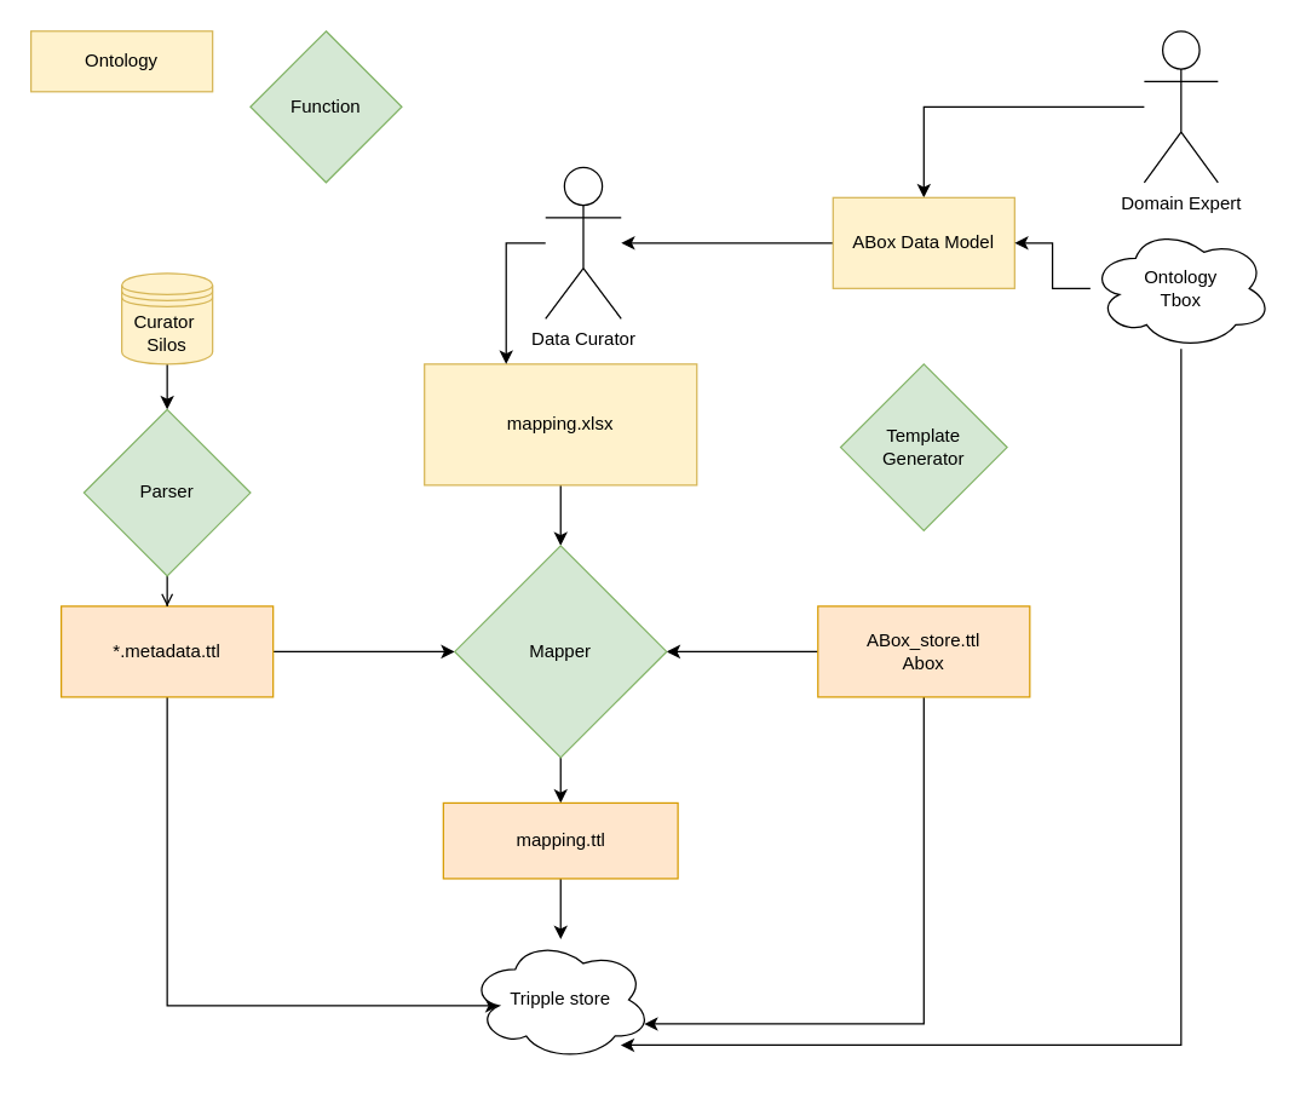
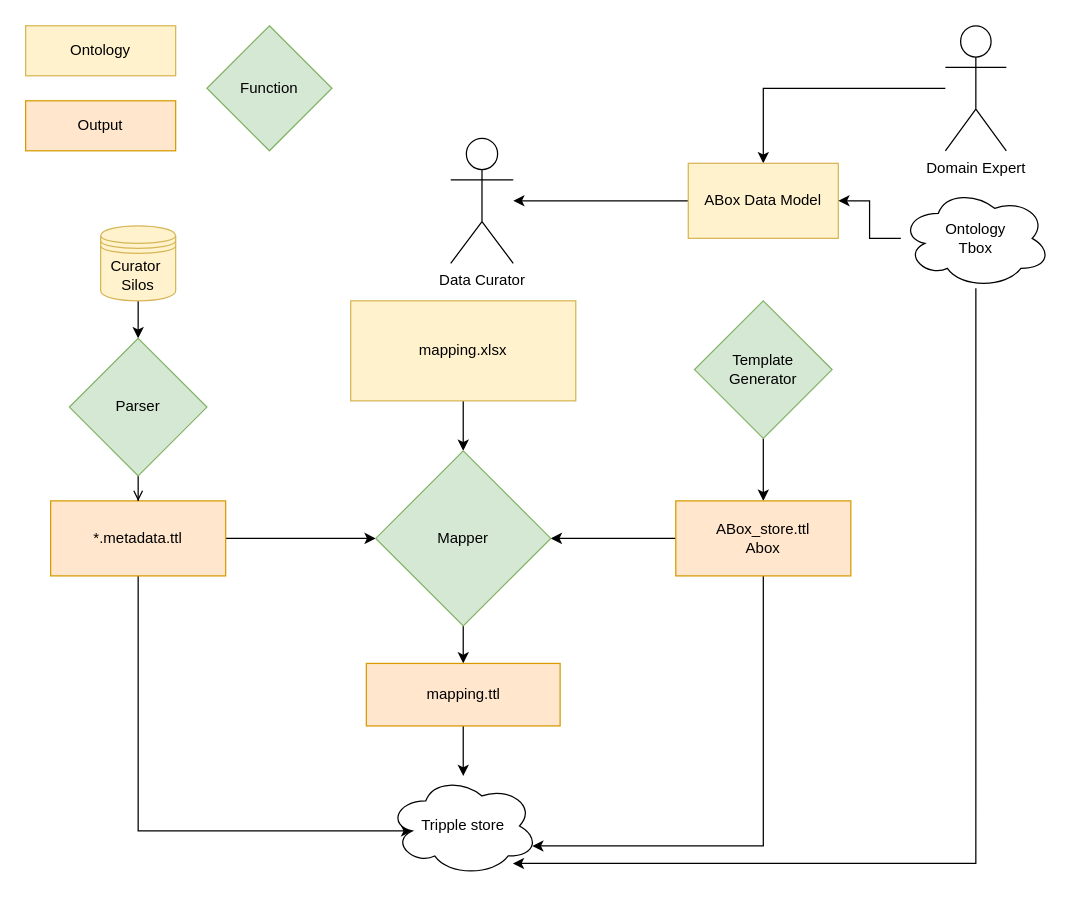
+ <mxCell id="31" value="Output" style="rounded=0;whiteSpace=wrap;html=1;snapToPoint=1;points=[[0.1,0],[0.2,0],[0.3,0],[0.4,0],[0.5,0],[0.6,0],[0.7,0],[0.8,0],[0.9,0],[0,0.1],[0,0.3],[0,0.5],[0,0.7],[0,0.9],[0.1,1],[0.2,1],[0.3,1],[0.4,1],[0.5,1],[0.6,1],[0.7,1],[0.8,1],[0.9,1],[1,0.1],[1,0.3],[1,0.5],[1,0.7],[1,0.9]];fillColor=#ffe6cc;strokeColor=#d79b00;" vertex="1" parent="1"><mxGeometry x="20" y="80" width="120" height="40" as="geometry" /></mxCell>
- <mxCell id="23" style="edgeStyle=orthogonalEdgeStyle;rounded=0;orthogonalLoop=1;jettySize=auto;html=1;entryX=0.3;entryY=0;entryDx=0;entryDy=0;" parent="1" source="24" target="22" edge="1"><mxGeometry relative="1" as="geometry"><Array as="points"><mxPoint x="334" y="160" /></Array></mxGeometry></mxCell>
+ <mxCell id="13" style="edgeStyle=orthogonalEdgeStyle;rounded=0;orthogonalLoop=1;jettySize=auto;html=1;" parent="1" source="14" target="17" edge="1"><mxGeometry relative="1" as="geometry" /></mxCell>
